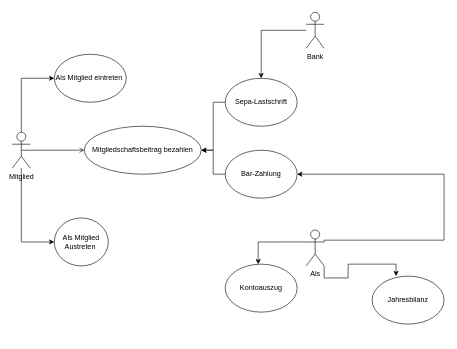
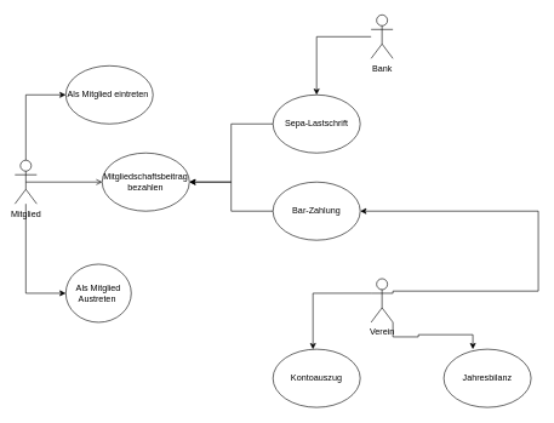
- <mxCell id="9" value="Mitgliedschaftsbeitrag bezahlen" style="ellipse;whiteSpace=wrap;html=1;" parent="1" vertex="1"><mxGeometry x="140" y="210" width="195" height="80" as="geometry" /></mxCell>
+ <mxCell id="9" value="Mitgliedschaftsbeitrag bezahlen" style="ellipse;whiteSpace=wrap;html=1;" parent="1" vertex="1"><mxGeometry x="140" y="210" width="120" height="80" as="geometry" /></mxCell>
- <mxCell id="6" value="Als" style="shape=umlActor;verticalLabelPosition=bottom;verticalAlign=top;html=1;outlineConnect=0;" parent="1" vertex="1"><mxGeometry x="510" y="383" width="30" height="60" as="geometry" /></mxCell>
+ <mxCell id="6" value="Verein" style="shape=umlActor;verticalLabelPosition=bottom;verticalAlign=top;html=1;outlineConnect=0;" parent="1" vertex="1"><mxGeometry x="510" y="383" width="30" height="60" as="geometry" /></mxCell>
- <mxCell id="16" value="Kontoauszug" style="ellipse;whiteSpace=wrap;html=1;" parent="1" vertex="1"><mxGeometry x="375" y="440" width="120" height="80" as="geometry" /></mxCell>
+ <mxCell id="16" value="Kontoauszug" style="ellipse;whiteSpace=wrap;html=1;" parent="1" vertex="1"><mxGeometry x="375" y="480" width="120" height="80" as="geometry" /></mxCell>
- <mxCell id="21" value="Jahresbilanz" style="ellipse;whiteSpace=wrap;html=1;" vertex="1" parent="1"><mxGeometry x="620" y="460" width="120" height="80" as="geometry" /></mxCell>
+ <mxCell id="21" value="Jahresbilanz" style="ellipse;whiteSpace=wrap;html=1;" vertex="1" parent="1"><mxGeometry x="610" y="480" width="120" height="80" as="geometry" /></mxCell>
